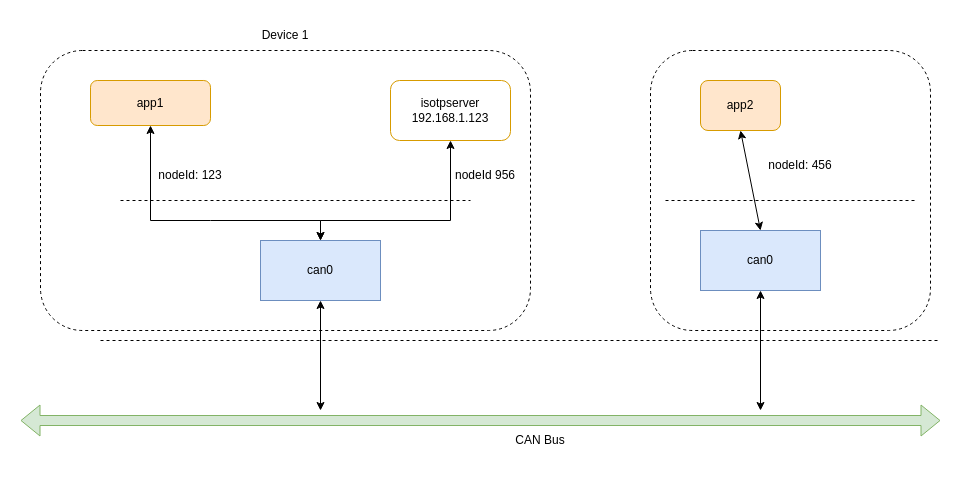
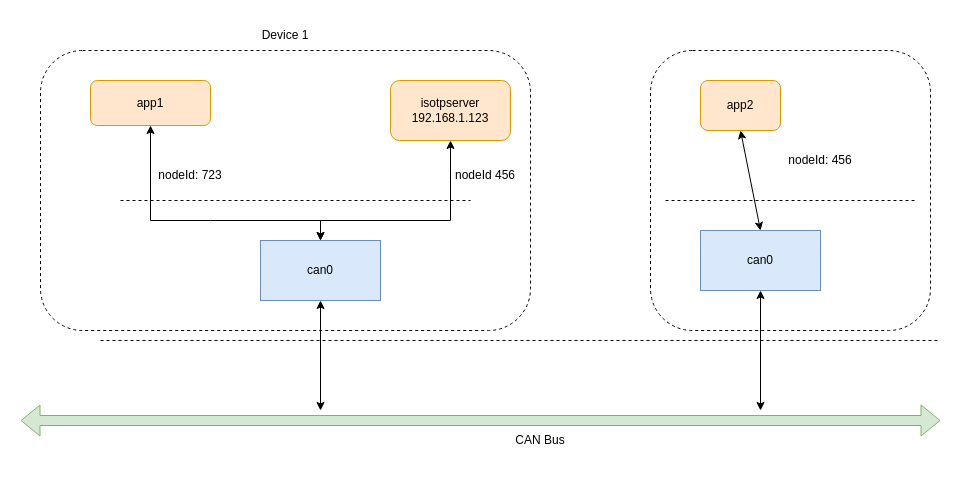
- <mxCell id="18" value="isotpserver&lt;br&gt;192.168.1.123" style="rounded=1;whiteSpace=wrap;html=1;fillColor=#ffffff;strokeColor=#d79b00;" vertex="1" parent="1"><mxGeometry x="390" y="80" width="120" height="60" as="geometry" /></mxCell>
+ <mxCell id="18" value="isotpserver&lt;br&gt;192.168.1.123" style="rounded=1;whiteSpace=wrap;html=1;fillColor=#ffe6cc;strokeColor=#d79b00;" vertex="1" parent="1"><mxGeometry x="390" y="80" width="120" height="60" as="geometry" /></mxCell>
- <mxCell id="21" value="nodeId: 456" style="text;html=1;align=center;verticalAlign=middle;whiteSpace=wrap;rounded=0;" vertex="1" parent="1"><mxGeometry x="760" y="150" width="80" height="30" as="geometry" /></mxCell>
+ <mxCell id="21" value="nodeId: 456" style="text;html=1;align=center;verticalAlign=middle;whiteSpace=wrap;rounded=0;" vertex="1" parent="1"><mxGeometry x="780" y="145" width="80" height="30" as="geometry" /></mxCell>
- <mxCell id="20" value="nodeId: 123" style="text;html=1;align=center;verticalAlign=middle;whiteSpace=wrap;rounded=0;" vertex="1" parent="1"><mxGeometry x="150" y="160" width="80" height="30" as="geometry" /></mxCell>
+ <mxCell id="20" value="nodeId: 723" style="text;html=1;align=center;verticalAlign=middle;whiteSpace=wrap;rounded=0;" vertex="1" parent="1"><mxGeometry x="150" y="160" width="80" height="30" as="geometry" /></mxCell>
- <mxCell id="22" value="nodeId 956" style="text;html=1;align=center;verticalAlign=middle;whiteSpace=wrap;rounded=0;" vertex="1" parent="1"><mxGeometry x="440" y="160" width="90" height="30" as="geometry" /></mxCell>
+ <mxCell id="22" value="nodeId 456" style="text;html=1;align=center;verticalAlign=middle;whiteSpace=wrap;rounded=0;" vertex="1" parent="1"><mxGeometry x="440" y="160" width="90" height="30" as="geometry" /></mxCell>
